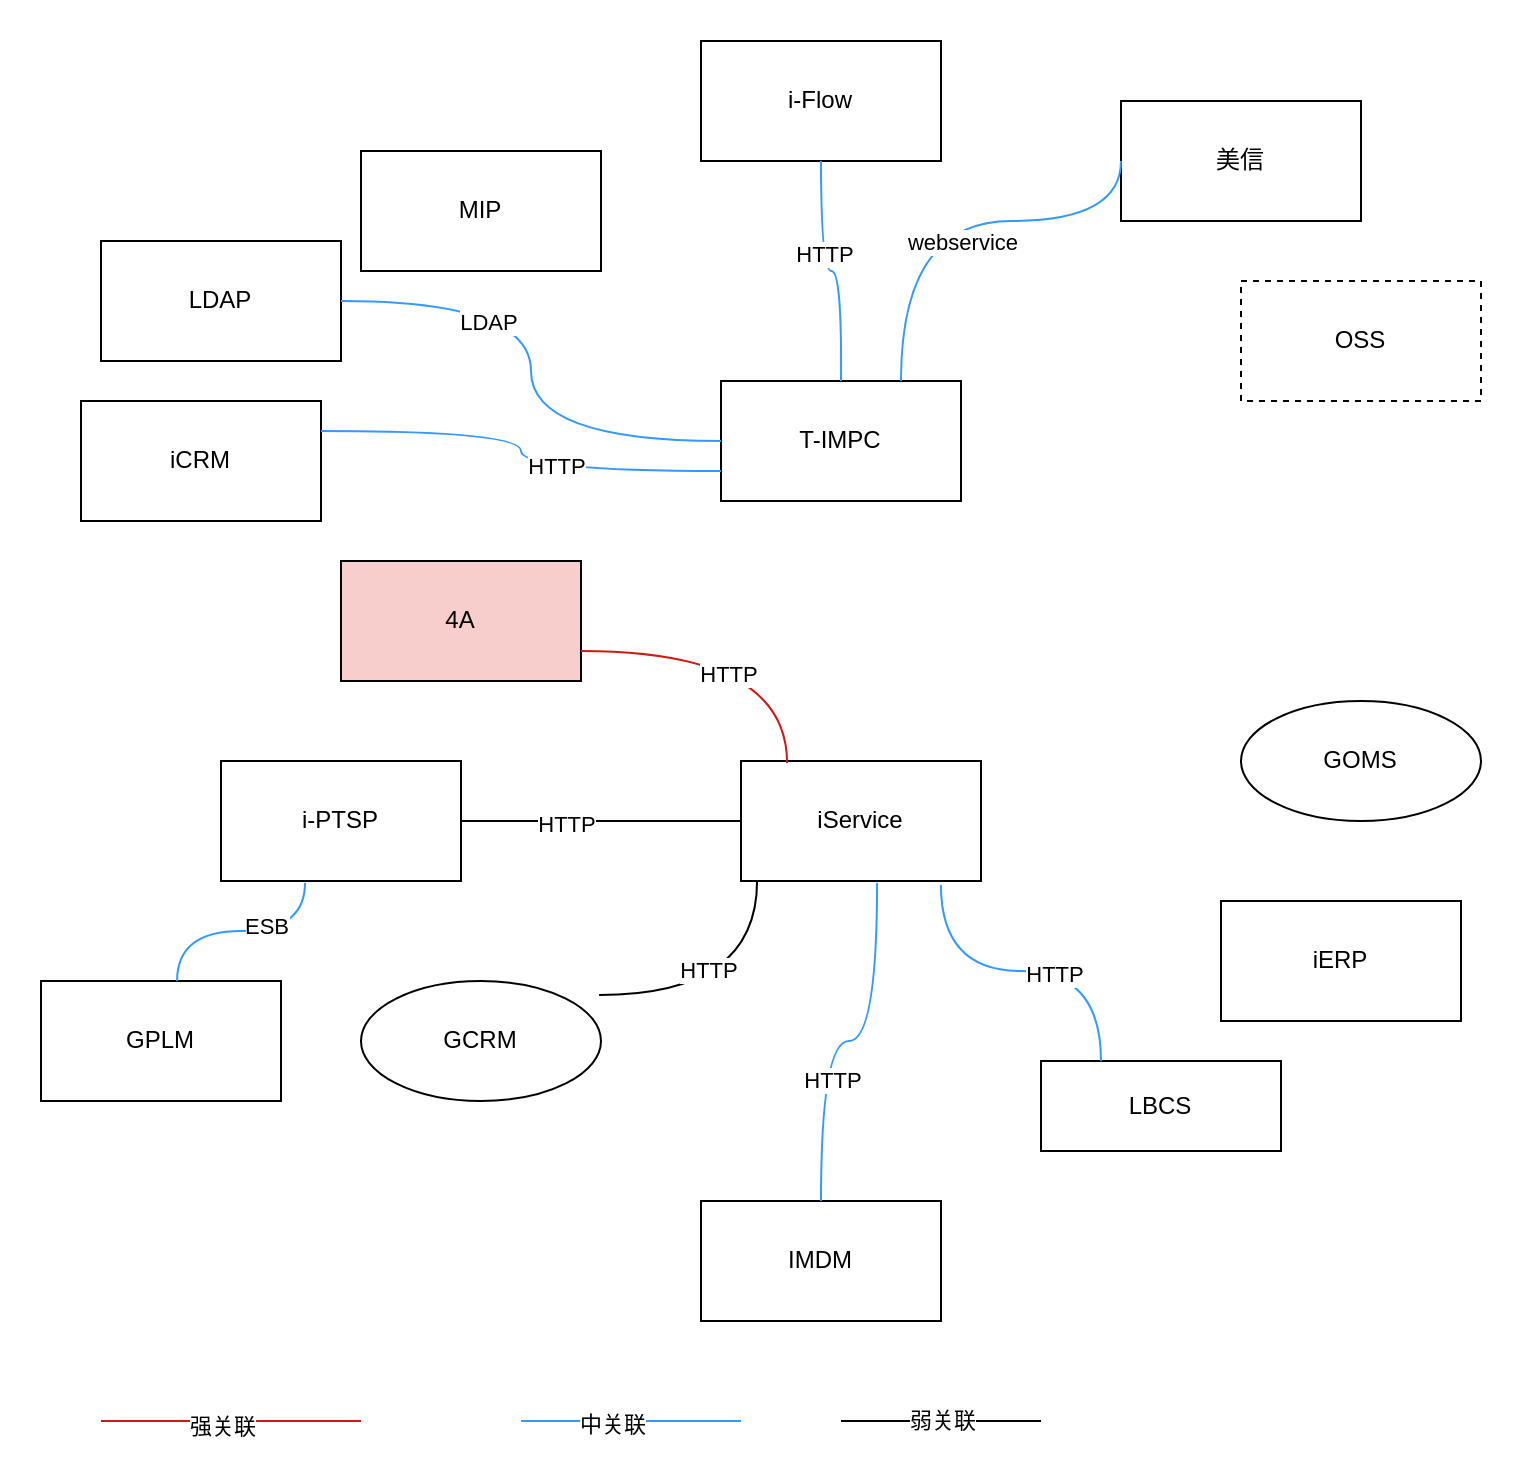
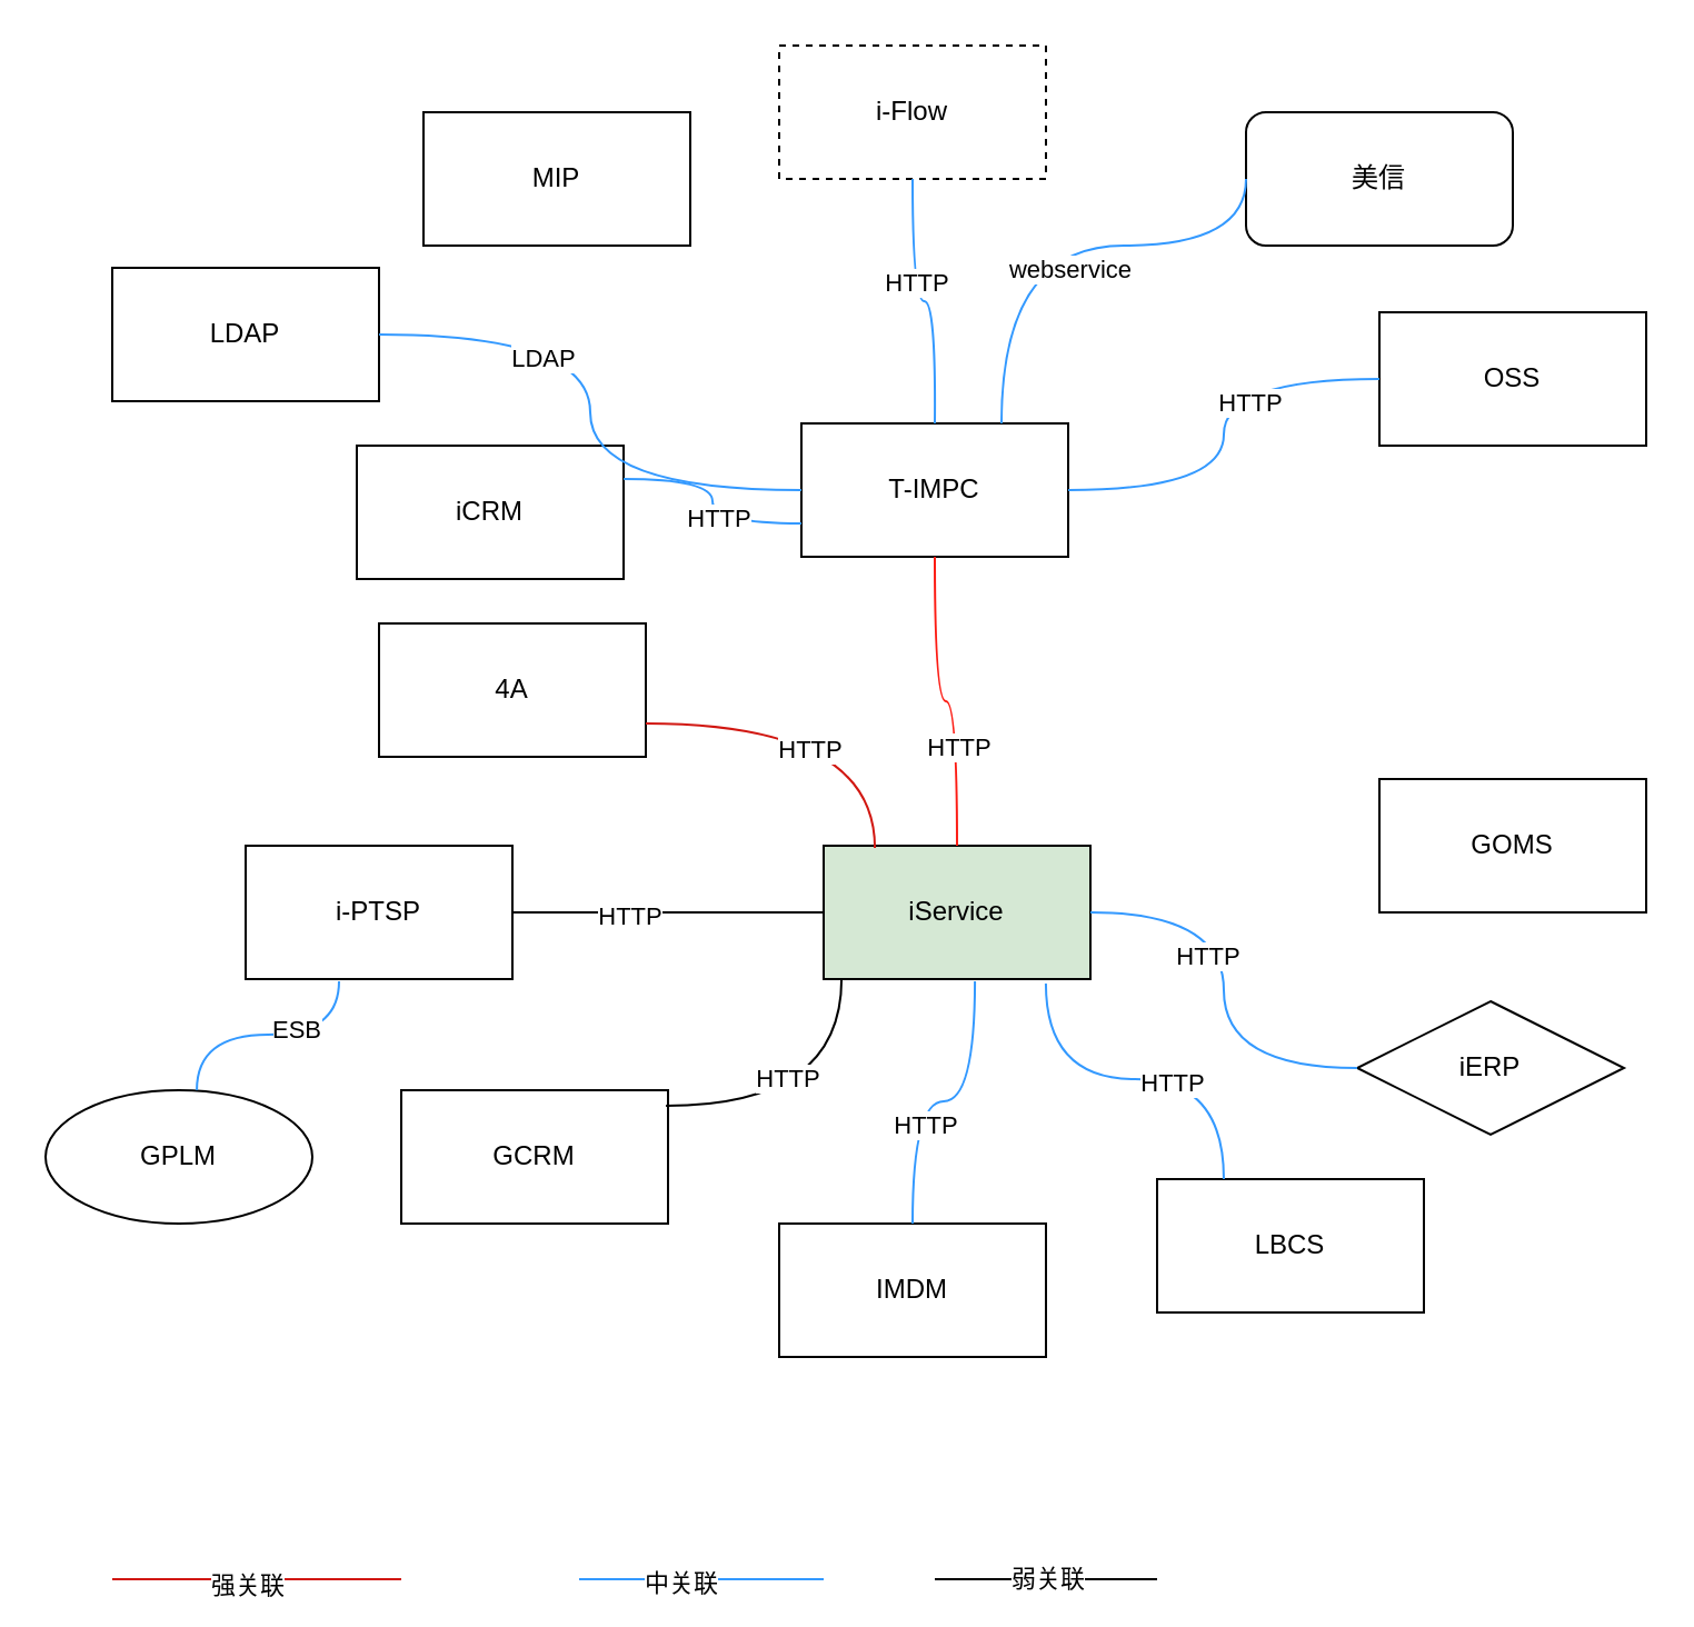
- <mxCell id="8" value="i-Flow" style="rounded=0;whiteSpace=wrap;html=1;" vertex="1" parent="1"><mxGeometry x="350" y="20" width="120" height="60" as="geometry" /></mxCell>
+ <mxCell id="8" value="i-Flow" style="rounded=0;whiteSpace=wrap;html=1;dashed=1;" vertex="1" parent="1"><mxGeometry x="350" y="20" width="120" height="60" as="geometry" /></mxCell>
- <mxCell id="10" value="美信" style="rounded=0;whiteSpace=wrap;html=1;" vertex="1" parent="1"><mxGeometry x="560" y="50" width="120" height="60" as="geometry" /></mxCell>
+ <mxCell id="10" value="美信" style="whiteSpace=wrap;html=1;rounded=1;" vertex="1" parent="1"><mxGeometry x="560" y="50" width="120" height="60" as="geometry" /></mxCell>
- <mxCell id="11" value="MIP" style="rounded=0;whiteSpace=wrap;html=1;" vertex="1" parent="1"><mxGeometry x="180" y="75" width="120" height="60" as="geometry" /></mxCell>
+ <mxCell id="11" value="MIP" style="rounded=0;whiteSpace=wrap;html=1;" vertex="1" parent="1"><mxGeometry x="190" y="50" width="120" height="60" as="geometry" /></mxCell>
- <mxCell id="9" value="OSS" style="rounded=0;whiteSpace=wrap;html=1;dashed=1;" vertex="1" parent="1"><mxGeometry x="620" y="140" width="120" height="60" as="geometry" /></mxCell>
+ <mxCell id="9" value="OSS" style="rounded=0;whiteSpace=wrap;html=1;" vertex="1" parent="1"><mxGeometry x="620" y="140" width="120" height="60" as="geometry" /></mxCell>
+ <mxCell id="32" value="" style="endArrow=none;html=1;rounded=0;entryX=0;entryY=0.5;entryDx=0;entryDy=0;exitX=1;exitY=0.5;exitDx=0;exitDy=0;strokeColor=#3399FF;edgeStyle=orthogonalEdgeStyle;curved=1;" edge="1" parent="1" source="3" target="9"><mxGeometry width="50" height="50" relative="1" as="geometry"><mxPoint x="450" y="590" as="sourcePoint" /><mxPoint x="478.04" y="481.02" as="targetPoint" /></mxGeometry></mxCell>
+ <mxCell id="33" value="HTTP" style="edgeLabel;html=1;align=center;verticalAlign=middle;resizable=0;points=[];" vertex="1" connectable="0" parent="32"><mxGeometry x="0.379" y="-10" relative="1" as="geometry"><mxPoint as="offset" /></mxGeometry></mxCell>
- <mxCell id="13" value="iCRM" style="rounded=0;whiteSpace=wrap;html=1;" vertex="1" parent="1"><mxGeometry x="40" y="200" width="120" height="60" as="geometry" /></mxCell>
+ <mxCell id="13" value="iCRM" style="rounded=0;whiteSpace=wrap;html=1;" vertex="1" parent="1"><mxGeometry x="160" y="200" width="120" height="60" as="geometry" /></mxCell>
- <mxCell id="4" value="4A" style="rounded=0;whiteSpace=wrap;html=1;fillColor=#f8cecc;" vertex="1" parent="1"><mxGeometry x="170" y="280" width="120" height="60" as="geometry" /></mxCell>
+ <mxCell id="4" value="4A" style="rounded=0;whiteSpace=wrap;html=1;" vertex="1" parent="1"><mxGeometry x="170" y="280" width="120" height="60" as="geometry" /></mxCell>
+ <mxCell id="22" value="" style="endArrow=none;html=1;rounded=0;entryX=0.5;entryY=0;entryDx=0;entryDy=0;exitX=0.5;exitY=1;exitDx=0;exitDy=0;edgeStyle=orthogonalEdgeStyle;curved=1;strokeColor=#FC1C14;" edge="1" parent="1" source="3" target="2"><mxGeometry width="50" height="50" relative="1" as="geometry"><mxPoint x="319.04" y="517.02" as="sourcePoint" /><mxPoint x="398.04" y="460" as="targetPoint" /></mxGeometry></mxCell>
+ <mxCell id="23" value="HTTP" style="edgeLabel;html=1;align=center;verticalAlign=middle;resizable=0;points=[];" vertex="1" connectable="0" parent="22"><mxGeometry x="0.357" relative="1" as="geometry"><mxPoint as="offset" /></mxGeometry></mxCell>
- <mxCell id="14" value="GOMS" style="ellipse;whiteSpace=wrap;html=1;" vertex="1" parent="1"><mxGeometry x="620" y="350" width="120" height="60" as="geometry" /></mxCell>
+ <mxCell id="14" value="GOMS" style="rounded=0;whiteSpace=wrap;html=1;" vertex="1" parent="1"><mxGeometry x="620" y="350" width="120" height="60" as="geometry" /></mxCell>
- <mxCell id="2" value="iService" style="rounded=0;whiteSpace=wrap;html=1;" vertex="1" parent="1"><mxGeometry x="370" y="380" width="120" height="60" as="geometry" /></mxCell>
+ <mxCell id="2" value="iService" style="rounded=0;whiteSpace=wrap;html=1;fillColor=#d5e8d4;" vertex="1" parent="1"><mxGeometry x="370" y="380" width="120" height="60" as="geometry" /></mxCell>
+ <mxCell id="30" value="" style="endArrow=none;html=1;rounded=0;entryX=1;entryY=0.5;entryDx=0;entryDy=0;exitX=0;exitY=0.5;exitDx=0;exitDy=0;strokeColor=#3399FF;edgeStyle=orthogonalEdgeStyle;curved=1;" edge="1" parent="1" source="15" target="2"><mxGeometry width="50" height="50" relative="1" as="geometry"><mxPoint x="430" y="570" as="sourcePoint" /><mxPoint x="458.04" y="461.02" as="targetPoint" /></mxGeometry></mxCell>
+ <mxCell id="31" value="HTTP" style="edgeLabel;html=1;align=center;verticalAlign=middle;resizable=0;points=[];" vertex="1" connectable="0" parent="30"><mxGeometry x="0.168" y="8" relative="1" as="geometry"><mxPoint as="offset" /></mxGeometry></mxCell>
- <mxCell id="15" value="iERP" style="rounded=0;whiteSpace=wrap;html=1;" vertex="1" parent="1"><mxGeometry x="610" y="450" width="120" height="60" as="geometry" /></mxCell>
+ <mxCell id="15" value="iERP" style="rhombus;whiteSpace=wrap;html=1;" vertex="1" parent="1"><mxGeometry x="610" y="450" width="120" height="60" as="geometry" /></mxCell>
- <mxCell id="7" value="GPLM" style="rounded=0;whiteSpace=wrap;html=1;" vertex="1" parent="1"><mxGeometry x="20" y="490" width="120" height="60" as="geometry" /></mxCell>
+ <mxCell id="7" value="GPLM" style="ellipse;whiteSpace=wrap;html=1;" vertex="1" parent="1"><mxGeometry x="20" y="490" width="120" height="60" as="geometry" /></mxCell>
- <mxCell id="6" value="GCRM" style="ellipse;whiteSpace=wrap;html=1;" vertex="1" parent="1"><mxGeometry x="180" y="490" width="120" height="60" as="geometry" /></mxCell>
+ <mxCell id="6" value="GCRM" style="rounded=0;whiteSpace=wrap;html=1;" vertex="1" parent="1"><mxGeometry x="180" y="490" width="120" height="60" as="geometry" /></mxCell>
- <mxCell id="16" value="LBCS" style="rounded=0;whiteSpace=wrap;html=1;" vertex="1" parent="1"><mxGeometry x="520" y="530" width="120" height="45" as="geometry" /></mxCell>
+ <mxCell id="16" value="LBCS" style="rounded=0;whiteSpace=wrap;html=1;" vertex="1" parent="1"><mxGeometry x="520" y="530" width="120" height="60" as="geometry" /></mxCell>
- <mxCell id="17" value="IMDM" style="rounded=0;whiteSpace=wrap;html=1;" vertex="1" parent="1"><mxGeometry x="350" y="600" width="120" height="60" as="geometry" /></mxCell>
+ <mxCell id="17" value="IMDM" style="rounded=0;whiteSpace=wrap;html=1;" vertex="1" parent="1"><mxGeometry x="350" y="550" width="120" height="60" as="geometry" /></mxCell>
